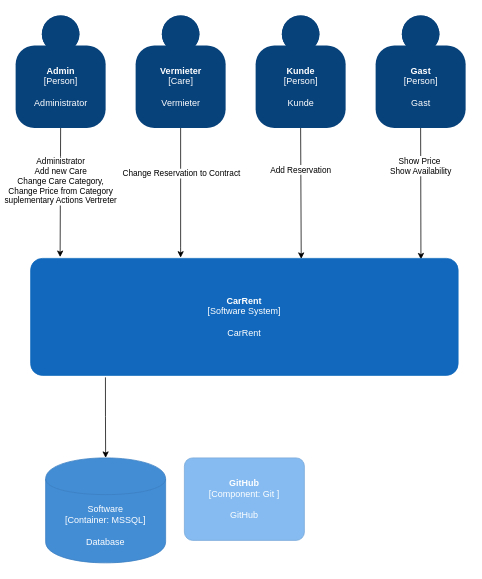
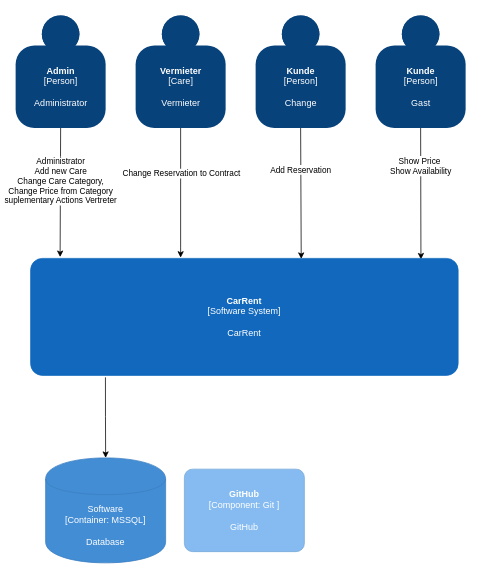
- <mxCell id="7" value="&lt;b&gt;Kunde&lt;/b&gt;&lt;div&gt;[Person]&lt;/div&gt;&lt;br&gt;&lt;div&gt;Kunde&lt;/div&gt;" style="html=1;dashed=0;whitespace=wrap;fillColor=#08427b;strokeColor=none;fontColor=#ffffff;shape=mxgraph.c4.person;align=center;metaEdit=1;points=[[0.5,0,0],[1,0.5,0],[1,0.75,0],[0.75,1,0],[0.5,1,0],[0.25,1,0],[0,0.75,0],[0,0.5,0]];metaData={&quot;c4Type&quot;:{&quot;editable&quot;:false}};" parent="1" vertex="1"><mxGeometry x="340" y="20" width="120" height="150" as="geometry" /></mxCell>
+ <mxCell id="7" value="&lt;b&gt;Kunde&lt;/b&gt;&lt;div&gt;[Person]&lt;/div&gt;&lt;br&gt;&lt;div&gt;Change&lt;/div&gt;" style="html=1;dashed=0;whitespace=wrap;fillColor=#08427b;strokeColor=none;fontColor=#ffffff;shape=mxgraph.c4.person;align=center;metaEdit=1;points=[[0.5,0,0],[1,0.5,0],[1,0.75,0],[0.75,1,0],[0.5,1,0],[0.25,1,0],[0,0.75,0],[0,0.5,0]];metaData={&quot;c4Type&quot;:{&quot;editable&quot;:false}};" parent="1" vertex="1"><mxGeometry x="340" y="20" width="120" height="150" as="geometry" /></mxCell>
- <mxCell id="13" value="&lt;b&gt;Gast&lt;/b&gt;&lt;div&gt;[Person]&lt;/div&gt;&lt;br&gt;&lt;div&gt;Gast&lt;/div&gt;" style="html=1;dashed=0;whitespace=wrap;fillColor=#08427b;strokeColor=none;fontColor=#ffffff;shape=mxgraph.c4.person;align=center;metaEdit=1;points=[[0.5,0,0],[1,0.5,0],[1,0.75,0],[0.75,1,0],[0.5,1,0],[0.25,1,0],[0,0.75,0],[0,0.5,0]];metaData={&quot;c4Type&quot;:{&quot;editable&quot;:false}};" parent="1" vertex="1"><mxGeometry x="500" y="20" width="120" height="150" as="geometry" /></mxCell>
+ <mxCell id="13" value="&lt;b&gt;Kunde&lt;/b&gt;&lt;div&gt;[Person]&lt;/div&gt;&lt;br&gt;&lt;div&gt;Gast&lt;/div&gt;" style="html=1;dashed=0;whitespace=wrap;fillColor=#08427b;strokeColor=none;fontColor=#ffffff;shape=mxgraph.c4.person;align=center;metaEdit=1;points=[[0.5,0,0],[1,0.5,0],[1,0.75,0],[0.75,1,0],[0.5,1,0],[0.25,1,0],[0,0.75,0],[0,0.5,0]];metaData={&quot;c4Type&quot;:{&quot;editable&quot;:false}};" parent="1" vertex="1"><mxGeometry x="500" y="20" width="120" height="150" as="geometry" /></mxCell>
- <mxCell id="16" value="&lt;b&gt;GitHub&lt;/b&gt;&lt;div&gt;[Component: Git ]&lt;/div&gt;&lt;br&gt;&lt;div&gt;GitHub&lt;/div&gt;" style="rounded=1;whiteSpace=wrap;html=1;labelBackgroundColor=none;fillColor=#85BBF0;fontColor=#ffffff;align=center;arcSize=10;strokeColor=#78A8D8;metaEdit=1;metaData={&quot;c4Type&quot;:{&quot;editable&quot;:false}};points=[[0.25,0,0],[0.5,0,0],[0.75,0,0],[1,0.25,0],[1,0.5,0],[1,0.75,0],[0.75,1,0],[0.5,1,0],[0.25,1,0],[0,0.75,0],[0,0.5,0],[0,0.25,0]];" parent="1" vertex="1"><mxGeometry x="245" y="610" width="160" height="110.0" as="geometry" /></mxCell>
+ <mxCell id="16" value="&lt;b&gt;GitHub&lt;/b&gt;&lt;div&gt;[Component: Git ]&lt;/div&gt;&lt;br&gt;&lt;div&gt;GitHub&lt;/div&gt;" style="rounded=1;whiteSpace=wrap;html=1;labelBackgroundColor=none;fillColor=#85BBF0;fontColor=#ffffff;align=center;arcSize=10;strokeColor=#78A8D8;metaEdit=1;metaData={&quot;c4Type&quot;:{&quot;editable&quot;:false}};points=[[0.25,0,0],[0.5,0,0],[0.75,0,0],[1,0.25,0],[1,0.5,0],[1,0.75,0],[0.75,1,0],[0.5,1,0],[0.25,1,0],[0,0.75,0],[0,0.5,0],[0,0.25,0]];" parent="1" vertex="1"><mxGeometry x="245" y="625" width="160" height="110.0" as="geometry" /></mxCell>
